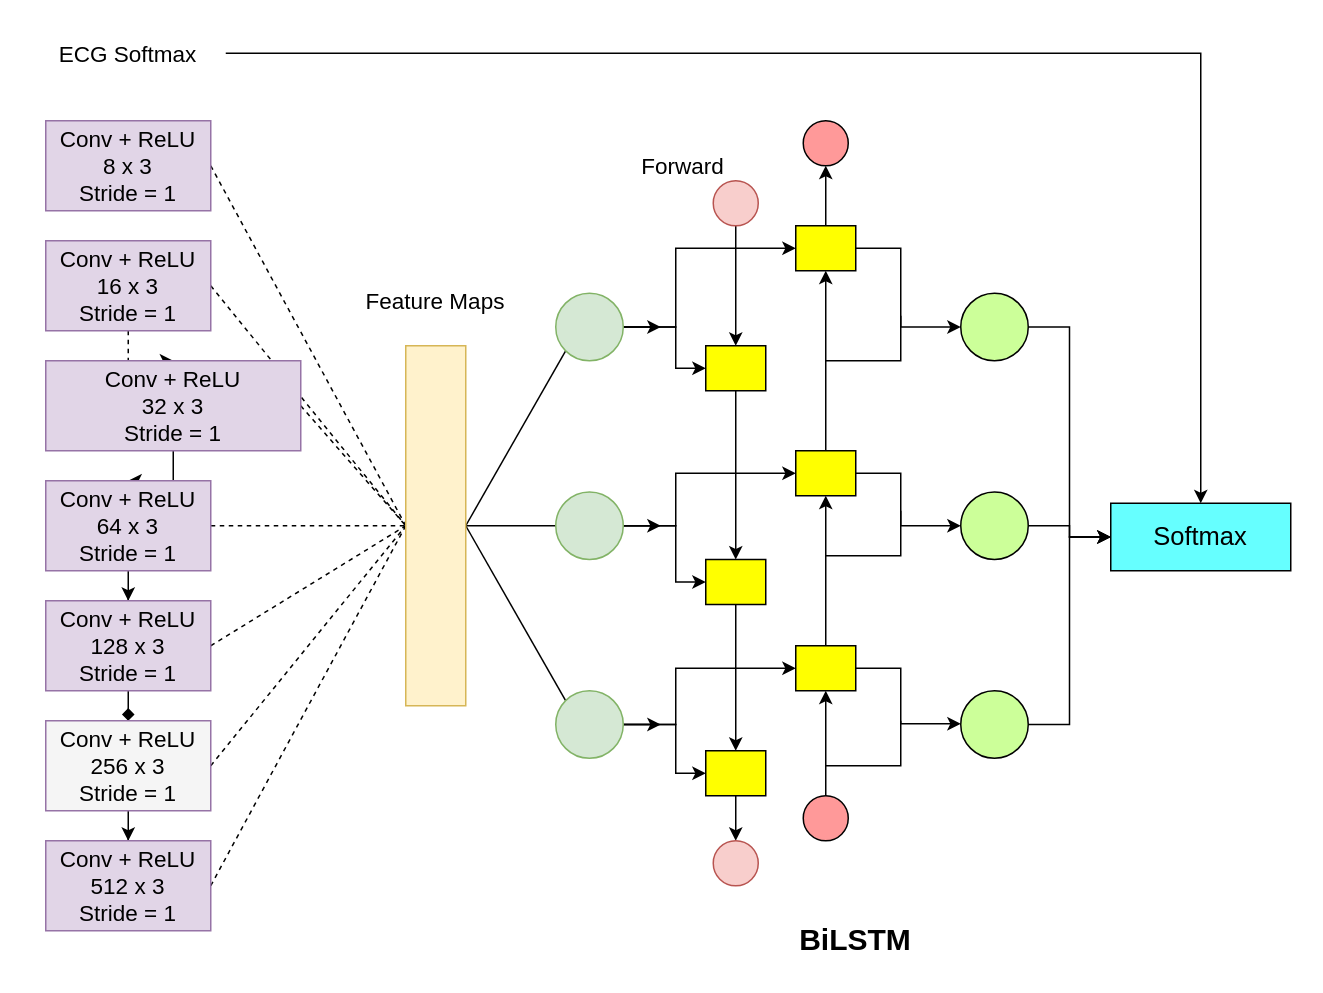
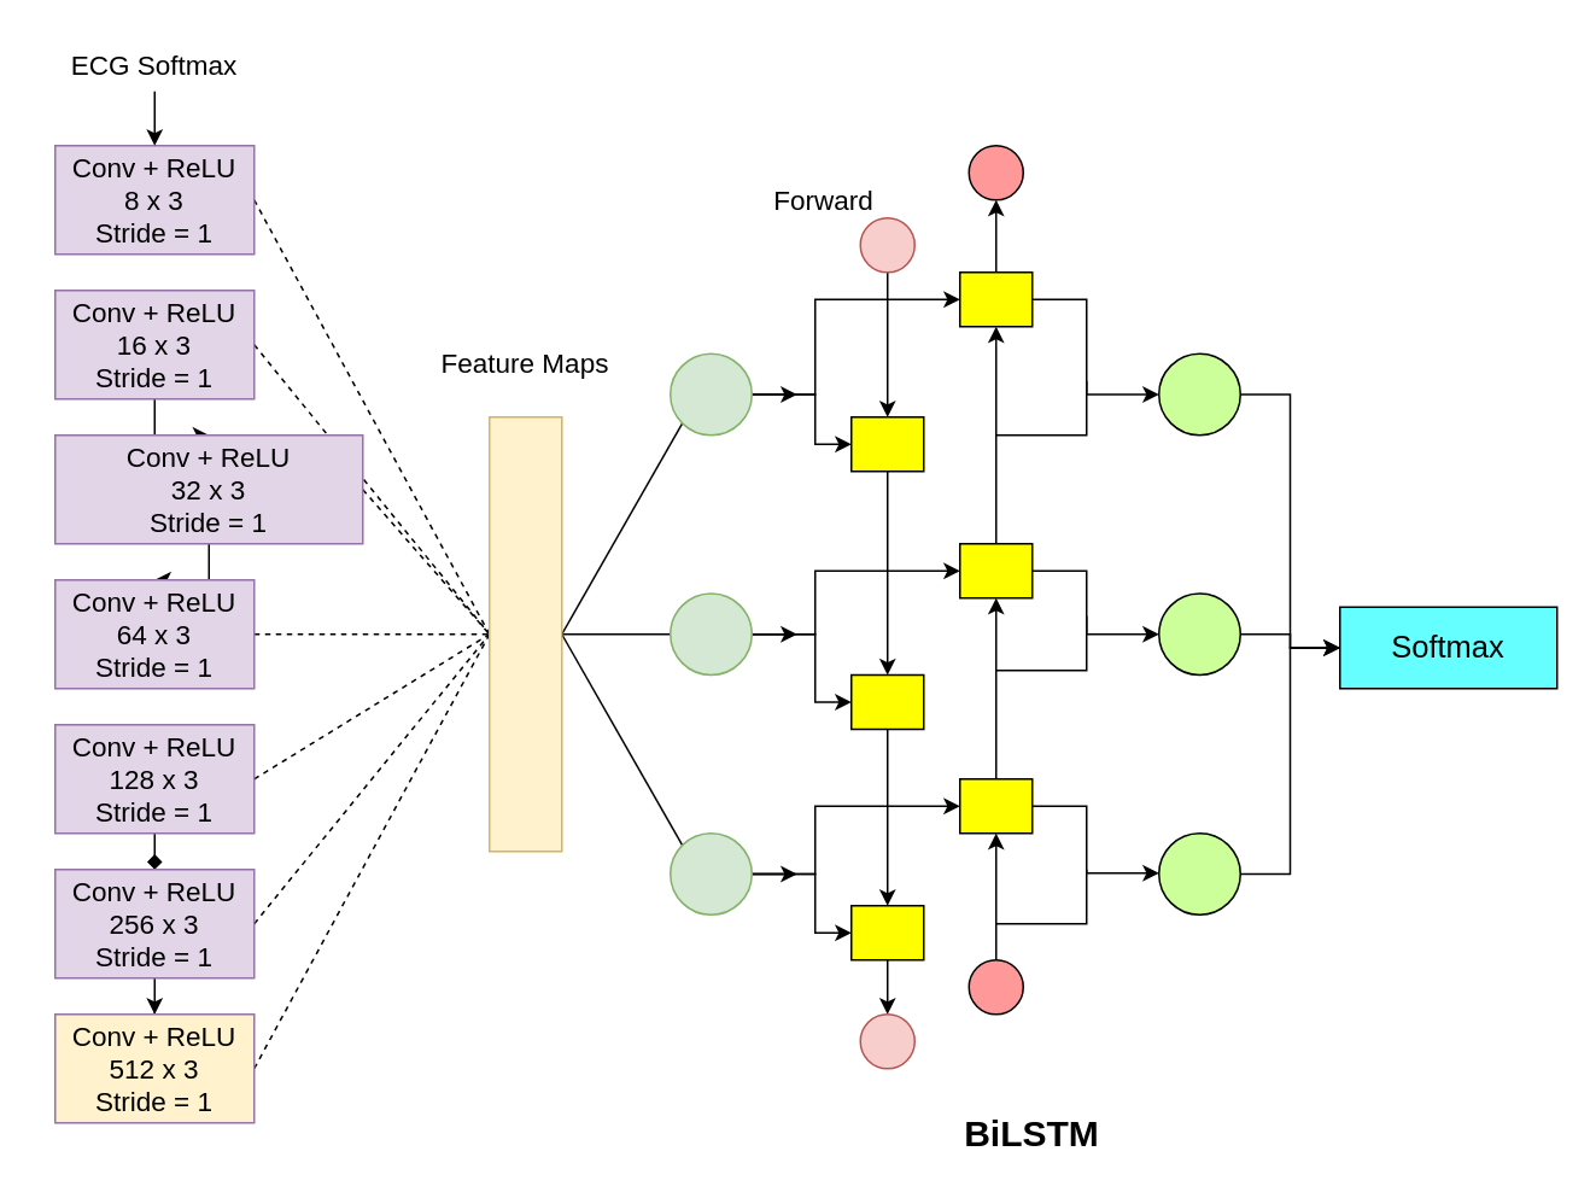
- <mxCell id="21" style="edgeStyle=orthogonalEdgeStyle;rounded=0;orthogonalLoop=1;jettySize=auto;html=1;" edge="1" parent="1" source="22" target="69"><mxGeometry relative="1" as="geometry" /></mxCell>
+ <mxCell id="21" style="edgeStyle=orthogonalEdgeStyle;rounded=0;orthogonalLoop=1;jettySize=auto;html=1;entryX=0.5;entryY=0;entryDx=0;entryDy=0;" edge="1" parent="1" source="22" target="3"><mxGeometry relative="1" as="geometry" /></mxCell>
- <mxCell id="4" style="edgeStyle=orthogonalEdgeStyle;rounded=0;orthogonalLoop=1;jettySize=auto;html=1;entryX=0.5;entryY=0;entryDx=0;entryDy=0;dashed=1;" edge="1" parent="1" source="6" target="9"><mxGeometry relative="1" as="geometry" /></mxCell>
+ <mxCell id="4" style="edgeStyle=orthogonalEdgeStyle;rounded=0;orthogonalLoop=1;jettySize=auto;html=1;entryX=0.5;entryY=0;entryDx=0;entryDy=0;" edge="1" parent="1" source="6" target="9"><mxGeometry relative="1" as="geometry" /></mxCell>
- <mxCell id="10" style="edgeStyle=orthogonalEdgeStyle;rounded=0;orthogonalLoop=1;jettySize=auto;html=1;entryX=0.5;entryY=0;entryDx=0;entryDy=0;" edge="1" parent="1" source="12" target="15"><mxGeometry relative="1" as="geometry" /></mxCell>
- <mxCell id="18" value="&lt;font style=&quot;font-size: 15px;&quot;&gt;Conv + ReLU&lt;br&gt;256 x 3&lt;/font&gt;&lt;div&gt;&lt;font style=&quot;font-size: 15px;&quot;&gt;Stride = 1&lt;/font&gt;&lt;/div&gt;" style="rounded=0;whiteSpace=wrap;html=1;fillColor=#f5f5f5;strokeColor=#9673a6;" vertex="1" parent="1"><mxGeometry x="30" y="480" width="110" height="60" as="geometry" /></mxCell>
+ <mxCell id="18" value="&lt;font style=&quot;font-size: 15px;&quot;&gt;Conv + ReLU&lt;br&gt;256 x 3&lt;/font&gt;&lt;div&gt;&lt;font style=&quot;font-size: 15px;&quot;&gt;Stride = 1&lt;/font&gt;&lt;/div&gt;" style="rounded=0;whiteSpace=wrap;html=1;fillColor=#e1d5e7;strokeColor=#9673a6;" vertex="1" parent="1"><mxGeometry x="30" y="480" width="110" height="60" as="geometry" /></mxCell>
- <mxCell id="20" value="&lt;font style=&quot;font-size: 15px;&quot;&gt;Conv + ReLU&lt;br&gt;512&lt;/font&gt;&lt;span style=&quot;font-size: 15px; background-color: transparent; color: light-dark(rgb(0, 0, 0), rgb(255, 255, 255));&quot;&gt;&amp;nbsp;x 3&lt;/span&gt;&lt;div&gt;&lt;div&gt;&lt;font style=&quot;font-size: 15px;&quot;&gt;Stride = 1&lt;/font&gt;&lt;/div&gt;&lt;/div&gt;" style="rounded=0;whiteSpace=wrap;html=1;fillColor=#e1d5e7;strokeColor=#9673a6;" vertex="1" parent="1"><mxGeometry x="30" y="560" width="110" height="60" as="geometry" /></mxCell>
+ <mxCell id="20" value="&lt;font style=&quot;font-size: 15px;&quot;&gt;Conv + ReLU&lt;br&gt;512&lt;/font&gt;&lt;span style=&quot;font-size: 15px; background-color: transparent; color: light-dark(rgb(0, 0, 0), rgb(255, 255, 255));&quot;&gt;&amp;nbsp;x 3&lt;/span&gt;&lt;div&gt;&lt;div&gt;&lt;font style=&quot;font-size: 15px;&quot;&gt;Stride = 1&lt;/font&gt;&lt;/div&gt;&lt;/div&gt;" style="rounded=0;whiteSpace=wrap;html=1;fillColor=#fff2cc;strokeColor=#9673a6;" vertex="1" parent="1"><mxGeometry x="30" y="560" width="110" height="60" as="geometry" /></mxCell>
